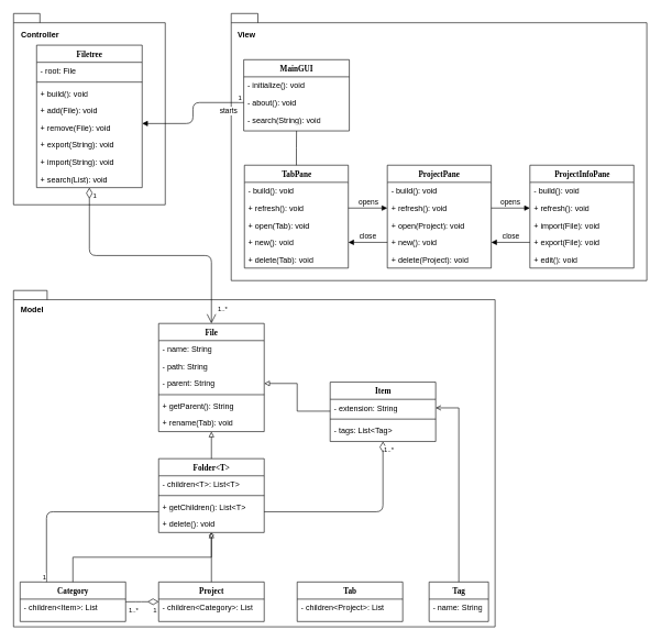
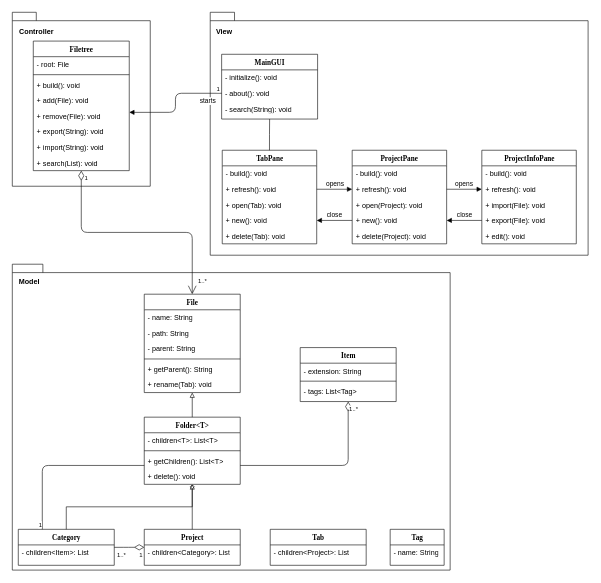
- <mxCell id="28" style="edgeStyle=orthogonalEdgeStyle;rounded=0;orthogonalLoop=1;jettySize=auto;html=1;entryX=1;entryY=0.5;entryDx=0;entryDy=0;endArrow=block;endFill=0;exitX=0;exitY=0.692;exitDx=0;exitDy=0;exitPerimeter=0;" edge="1" parent="2" source="25" target="19"><mxGeometry relative="1" as="geometry"><mxPoint x="1290" y="190" as="sourcePoint" /></mxGeometry></mxCell>
- <mxCell id="29" style="edgeStyle=orthogonalEdgeStyle;rounded=0;orthogonalLoop=1;jettySize=auto;html=1;exitX=0.5;exitY=0;exitDx=0;exitDy=0;entryX=1;entryY=0.5;entryDx=0;entryDy=0;endArrow=open;endFill=0;" edge="1" parent="2" source="12" target="25"><mxGeometry relative="1" as="geometry" /></mxCell>
